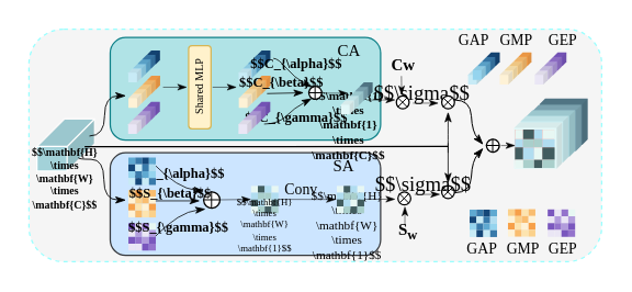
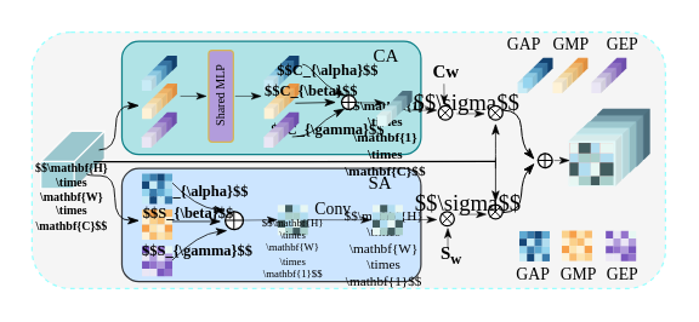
- <mxCell id="157" value="Shared MLP" style="rounded=1;whiteSpace=wrap;html=1;fontSize=8;horizontal=0;fontFamily=Times New Roman;fillColor=#fff2cc;strokeColor=#d6b656;" parent="1" vertex="1"><mxGeometry x="137.048" y="32.775" width="16.346" height="60.717" as="geometry" /></mxCell>
+ <mxCell id="157" value="Shared MLP" style="rounded=1;whiteSpace=wrap;html=1;fontSize=8;horizontal=0;fontFamily=Times New Roman;fillColor=#b29cdc;strokeColor=#d6b656;" parent="1" vertex="1"><mxGeometry x="137.048" y="32.775" width="16.346" height="60.717" as="geometry" /></mxCell>
